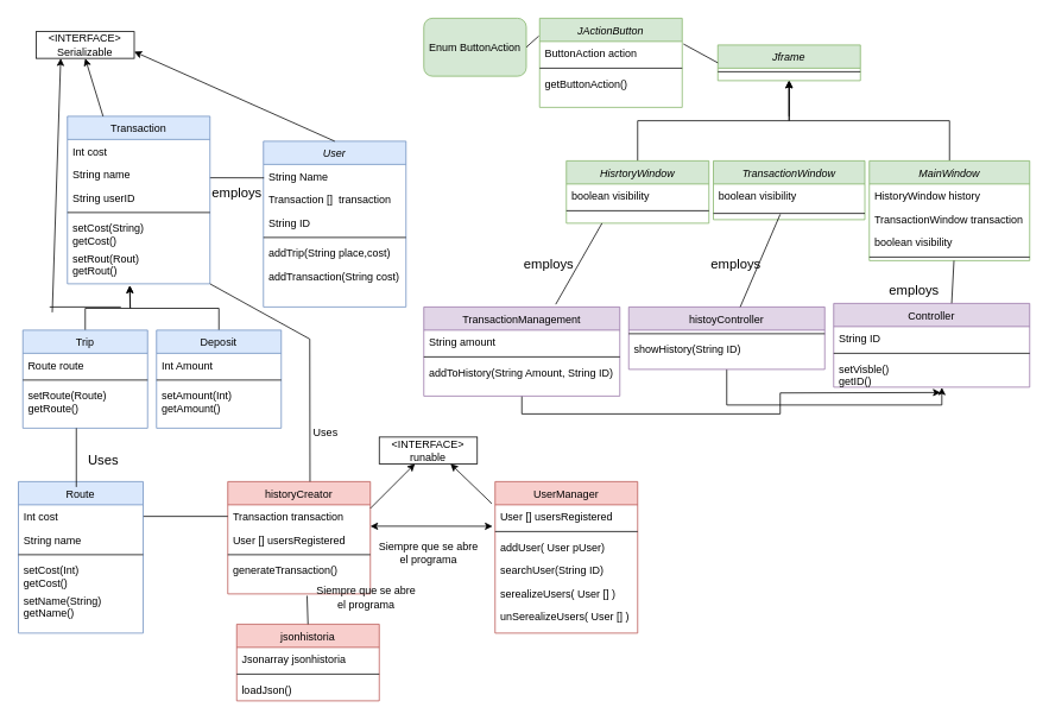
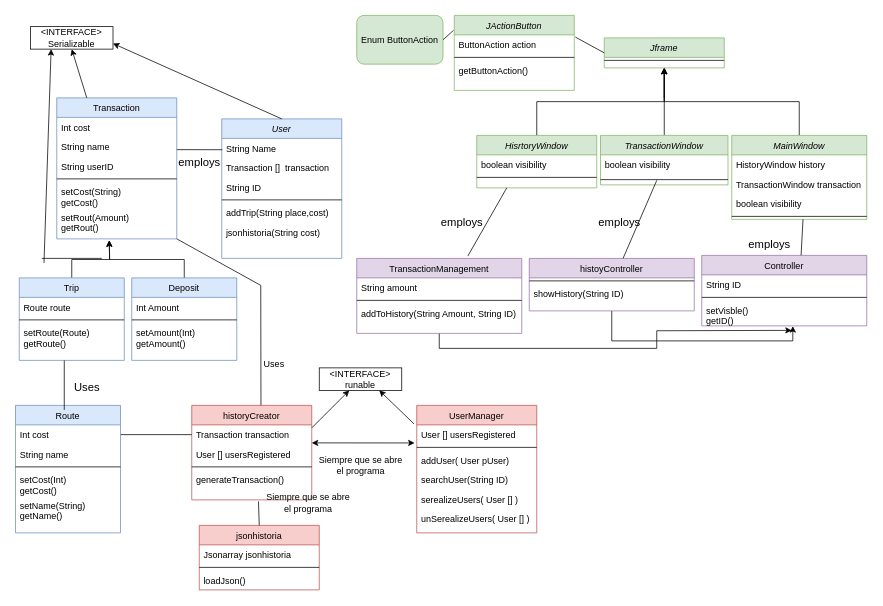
+ <mxCell id="31" style="edgeStyle=orthogonalEdgeStyle;rounded=0;orthogonalLoop=1;jettySize=auto;html=1;exitX=0.5;exitY=0;exitDx=0;exitDy=0;entryX=0.5;entryY=1;entryDx=0;entryDy=0;" parent="1" source="32" target="52" edge="1"><mxGeometry relative="1" as="geometry" /></mxCell>
- <mxCell id="68" value="setRout(Rout)&#10;getRout()" style="text;align=left;verticalAlign=top;spacingLeft=4;spacingRight=4;overflow=hidden;rotatable=0;points=[[0,0.5],[1,0.5]];portConstraint=eastwest;" parent="62" vertex="1"><mxGeometry y="146" width="160" height="40" as="geometry" /></mxCell>
+ <mxCell id="68" value="setRout(Amount)&#10;getRout()" style="text;align=left;verticalAlign=top;spacingLeft=4;spacingRight=4;overflow=hidden;rotatable=0;points=[[0,0.5],[1,0.5]];portConstraint=eastwest;" parent="62" vertex="1"><mxGeometry y="146" width="160" height="40" as="geometry" /></mxCell>
- <mxCell id="8" value="addTransaction(String cost)" style="text;align=left;verticalAlign=top;spacingLeft=4;spacingRight=4;overflow=hidden;rotatable=0;points=[[0,0.5],[1,0.5]];portConstraint=eastwest;fontStyle=0" parent="2" vertex="1"><mxGeometry y="138" width="160" height="26" as="geometry" /></mxCell>
+ <mxCell id="8" value="jsonhistoria(String cost)" style="text;align=left;verticalAlign=top;spacingLeft=4;spacingRight=4;overflow=hidden;rotatable=0;points=[[0,0.5],[1,0.5]];portConstraint=eastwest;fontStyle=0" parent="2" vertex="1"><mxGeometry y="138" width="160" height="26" as="geometry" /></mxCell>
